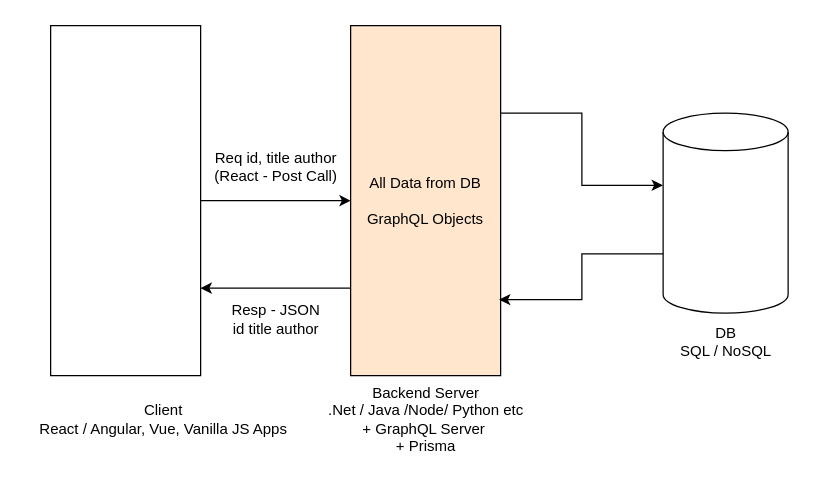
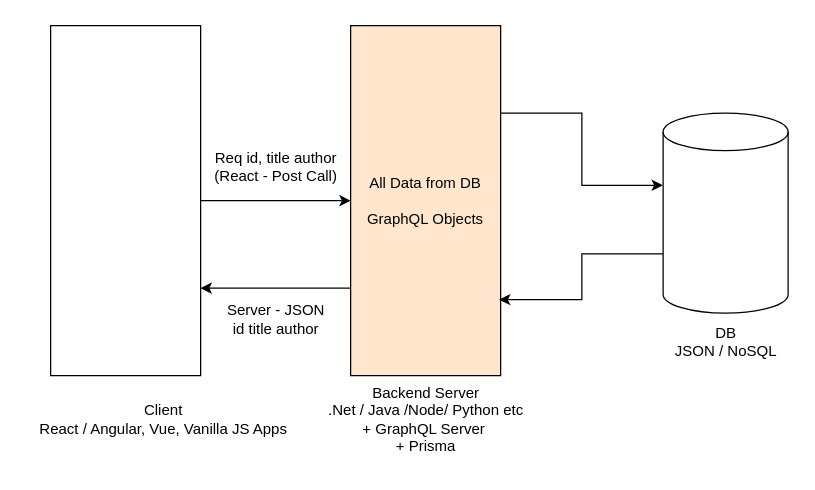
- <mxCell id="13" value="Resp - JSON&lt;div&gt;id title author&lt;/div&gt;" style="text;html=1;align=center;verticalAlign=middle;resizable=0;points=[];autosize=1;strokeColor=none;fillColor=none;" vertex="1" parent="1"><mxGeometry x="175" y="235" width="90" height="40" as="geometry" /></mxCell>
+ <mxCell id="13" value="Server - JSON&lt;div&gt;id title author&lt;/div&gt;" style="text;html=1;align=center;verticalAlign=middle;resizable=0;points=[];autosize=1;strokeColor=none;fillColor=none;" vertex="1" parent="1"><mxGeometry x="175" y="235" width="90" height="40" as="geometry" /></mxCell>
- <mxCell id="9" value="DB&lt;div&gt;SQL / NoSQL&lt;/div&gt;" style="text;html=1;align=center;verticalAlign=middle;resizable=0;points=[];autosize=1;strokeColor=none;fillColor=none;" vertex="1" parent="1"><mxGeometry x="530" y="253" width="100" height="40" as="geometry" /></mxCell>
+ <mxCell id="9" value="DB&lt;div&gt;JSON / NoSQL&lt;/div&gt;" style="text;html=1;align=center;verticalAlign=middle;resizable=0;points=[];autosize=1;strokeColor=none;fillColor=none;" vertex="1" parent="1"><mxGeometry x="530" y="253" width="100" height="40" as="geometry" /></mxCell>
